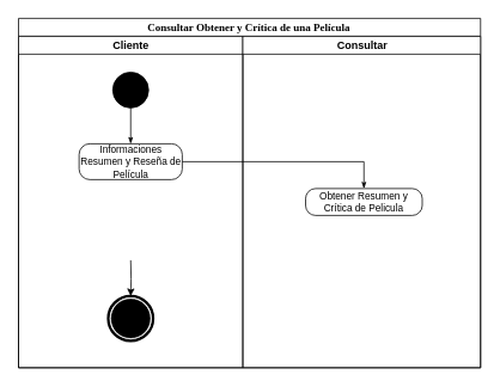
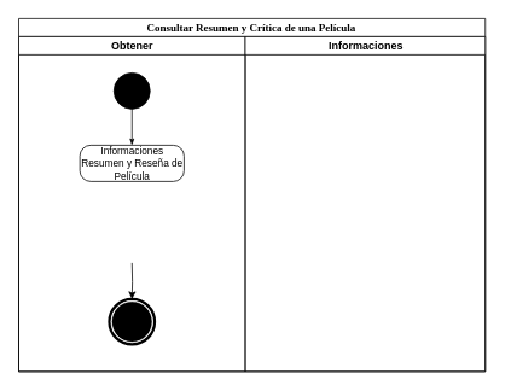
- <mxCell id="2" value="Consultar Obtener y Crítica de una Película&amp;nbsp;" style="swimlane;html=1;childLayout=stackLayout;startSize=20;rounded=0;shadow=0;comic=0;labelBackgroundColor=none;strokeWidth=1;fontFamily=Verdana;fontSize=12;align=center;" parent="1" vertex="1"><mxGeometry x="20" y="20" width="515" height="390" as="geometry" /></mxCell>
+ <mxCell id="2" value="Consultar Resumen y Crítica de una Película&amp;nbsp;" style="swimlane;html=1;childLayout=stackLayout;startSize=20;rounded=0;shadow=0;comic=0;labelBackgroundColor=none;strokeWidth=1;fontFamily=Verdana;fontSize=12;align=center;" parent="1" vertex="1"><mxGeometry x="20" y="20" width="515" height="390" as="geometry" /></mxCell>
- <mxCell id="3" value="Cliente" style="swimlane;html=1;startSize=20;" parent="2" vertex="1"><mxGeometry y="20" width="250" height="370" as="geometry" /></mxCell>
+ <mxCell id="3" value="Obtener" style="swimlane;html=1;startSize=20;" parent="2" vertex="1"><mxGeometry y="20" width="250" height="370" as="geometry" /></mxCell>
- <mxCell id="10" value="Consultar" style="swimlane;html=1;startSize=20;" parent="2" vertex="1"><mxGeometry x="250" y="20" width="265" height="370" as="geometry" /></mxCell>
+ <mxCell id="10" value="Informaciones" style="swimlane;html=1;startSize=20;" parent="2" vertex="1"><mxGeometry x="250" y="20" width="265" height="370" as="geometry" /></mxCell>
- <mxCell id="9" style="edgeStyle=orthogonalEdgeStyle;rounded=0;html=1;entryX=0.5;entryY=0;labelBackgroundColor=none;startArrow=none;startFill=0;startSize=5;endArrow=classicThin;endFill=1;endSize=5;jettySize=auto;orthogonalLoop=1;strokeWidth=1;fontFamily=Helvetica;fontSize=12;entryDx=0;entryDy=0;exitX=1;exitY=0.5;exitDx=0;exitDy=0;" parent="2" source="4" target="11" edge="1"><mxGeometry relative="1" as="geometry"><Array as="points"><mxPoint x="385" y="160" /></Array><mxPoint x="190" y="155" as="sourcePoint" /><mxPoint x="353.5" y="180" as="targetPoint" /></mxGeometry></mxCell>
- <mxCell id="11" value="Obtener Resumen y Crítica de Pelicula" style="rounded=1;whiteSpace=wrap;html=1;shadow=0;comic=0;labelBackgroundColor=none;strokeWidth=1;fontFamily=Helvetica;fontSize=11;align=center;arcSize=37;" parent="10" vertex="1"><mxGeometry x="70" y="170" width="130" height="30" as="geometry" /></mxCell>
